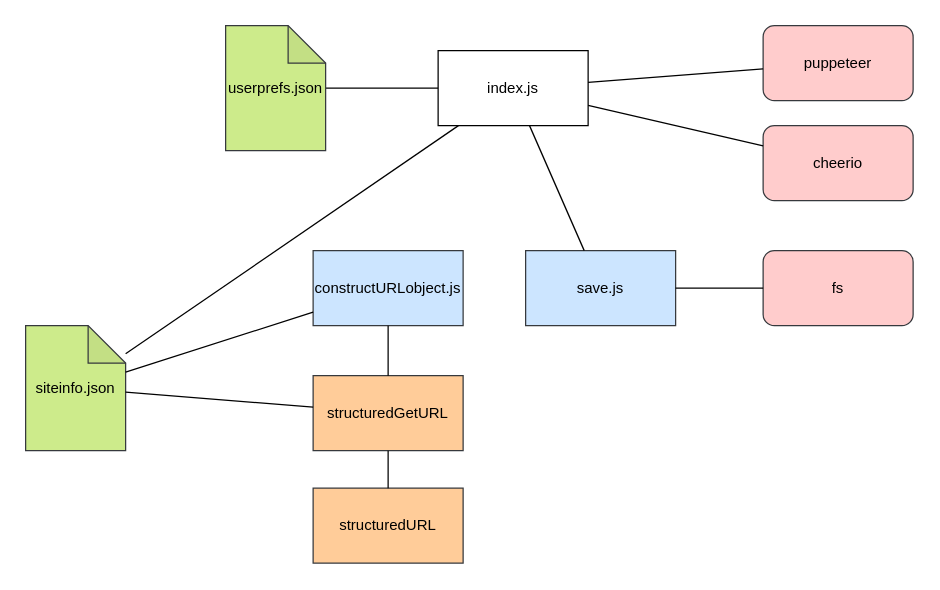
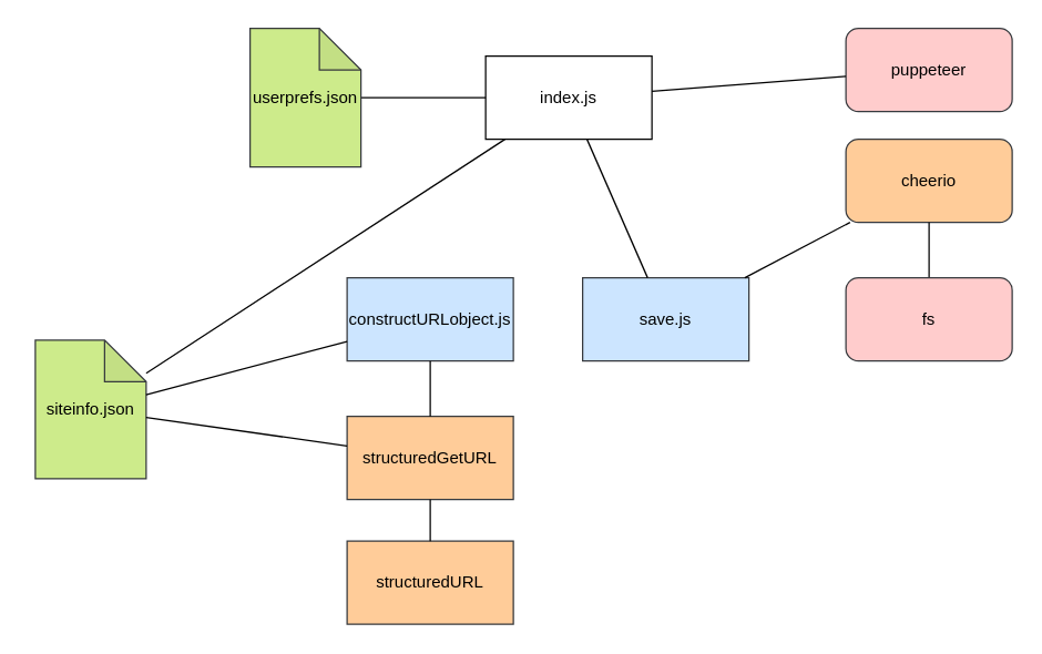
- <mxCell id="11" value="" style="endArrow=none;html=1;rounded=0;" edge="1" parent="1" source="9" target="2"><mxGeometry width="50" height="50" relative="1" as="geometry"><mxPoint x="230" y="215" as="sourcePoint" /><mxPoint x="350" y="190" as="targetPoint" /></mxGeometry></mxCell>
+ <mxCell id="11" value="" style="endArrow=none;html=1;rounded=0;" edge="1" parent="1" source="9" target="13"><mxGeometry width="50" height="50" relative="1" as="geometry"><mxPoint x="230" y="215" as="sourcePoint" /><mxPoint x="350" y="190" as="targetPoint" /></mxGeometry></mxCell>
- <mxCell id="9" value="cheerio" style="rounded=1;whiteSpace=wrap;html=1;fillColor=#ffcccc;strokeColor=#36393d;" vertex="1" parent="1"><mxGeometry x="610" y="100" width="120" height="60" as="geometry" /></mxCell>
+ <mxCell id="9" value="cheerio" style="rounded=1;whiteSpace=wrap;html=1;fillColor=#ffcc99;strokeColor=#36393d;" vertex="1" parent="1"><mxGeometry x="610" y="100" width="120" height="60" as="geometry" /></mxCell>
- <mxCell id="14" value="" style="endArrow=none;html=1;rounded=0;" edge="1" parent="1" source="4" target="13"><mxGeometry width="50" height="50" relative="1" as="geometry"><mxPoint x="440" y="220" as="sourcePoint" /><mxPoint x="490" y="290" as="targetPoint" /></mxGeometry></mxCell>
+ <mxCell id="14" value="" style="endArrow=none;html=1;rounded=0;" edge="1" parent="1" source="4" target="9"><mxGeometry width="50" height="50" relative="1" as="geometry"><mxPoint x="440" y="220" as="sourcePoint" /><mxPoint x="490" y="290" as="targetPoint" /></mxGeometry></mxCell>
- <mxCell id="15" value="siteinfo.json" style="shape=note;whiteSpace=wrap;html=1;backgroundOutline=1;darkOpacity=0.05;fillColor=#cdeb8b;strokeColor=#36393d;" vertex="1" parent="1"><mxGeometry x="20" y="260" width="80" height="100" as="geometry" /></mxCell>
+ <mxCell id="15" value="siteinfo.json" style="shape=note;whiteSpace=wrap;html=1;backgroundOutline=1;darkOpacity=0.05;fillColor=#cdeb8b;strokeColor=#36393d;" vertex="1" parent="1"><mxGeometry x="25" y="245" width="80" height="100" as="geometry" /></mxCell>
